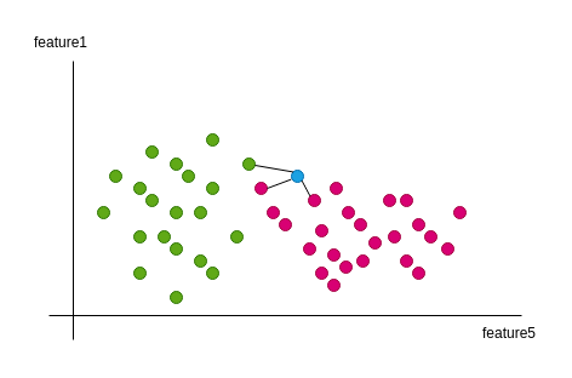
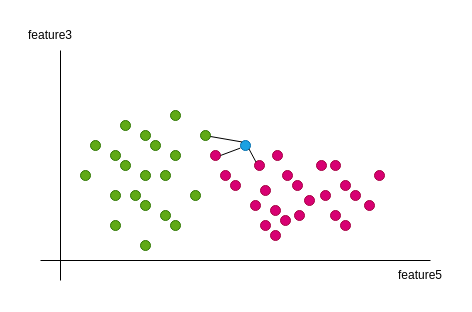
- <mxCell id="52" value="feature1" style="text;html=1;align=center;verticalAlign=middle;whiteSpace=wrap;rounded=0;" vertex="1" parent="1"><mxGeometry x="20" y="20" width="60" height="30" as="geometry" /></mxCell>
+ <mxCell id="52" value="feature3" style="text;html=1;align=center;verticalAlign=middle;whiteSpace=wrap;rounded=0;" vertex="1" parent="1"><mxGeometry x="20" y="20" width="60" height="30" as="geometry" /></mxCell>
